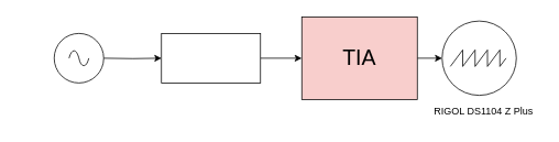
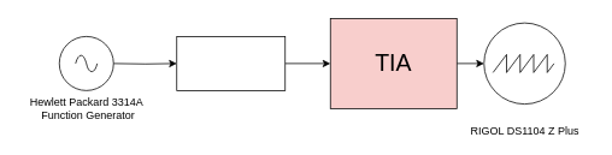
+ <mxCell id="10" value="Hewlett Packard 3314A&lt;br&gt;&amp;nbsp;Function Generator" style="text;html=1;align=center;verticalAlign=middle;resizable=0;points=[];autosize=1;strokeColor=none;fillColor=none;" vertex="1" parent="1"><mxGeometry x="20" y="100" width="150" height="40" as="geometry" /></mxCell>
- <mxCell id="9" value="RIGOL DS1104 Z Plus" style="text;html=1;align=center;verticalAlign=middle;resizable=0;points=[];autosize=1;strokeColor=none;fillColor=none;" vertex="1" parent="1"><mxGeometry x="515" y="120" width="140" height="30" as="geometry" /></mxCell>
+ <mxCell id="9" value="RIGOL DS1104 Z Plus" style="text;html=1;align=center;verticalAlign=middle;resizable=0;points=[];autosize=1;strokeColor=none;fillColor=none;" vertex="1" parent="1"><mxGeometry x="510" y="130" width="140" height="30" as="geometry" /></mxCell>
